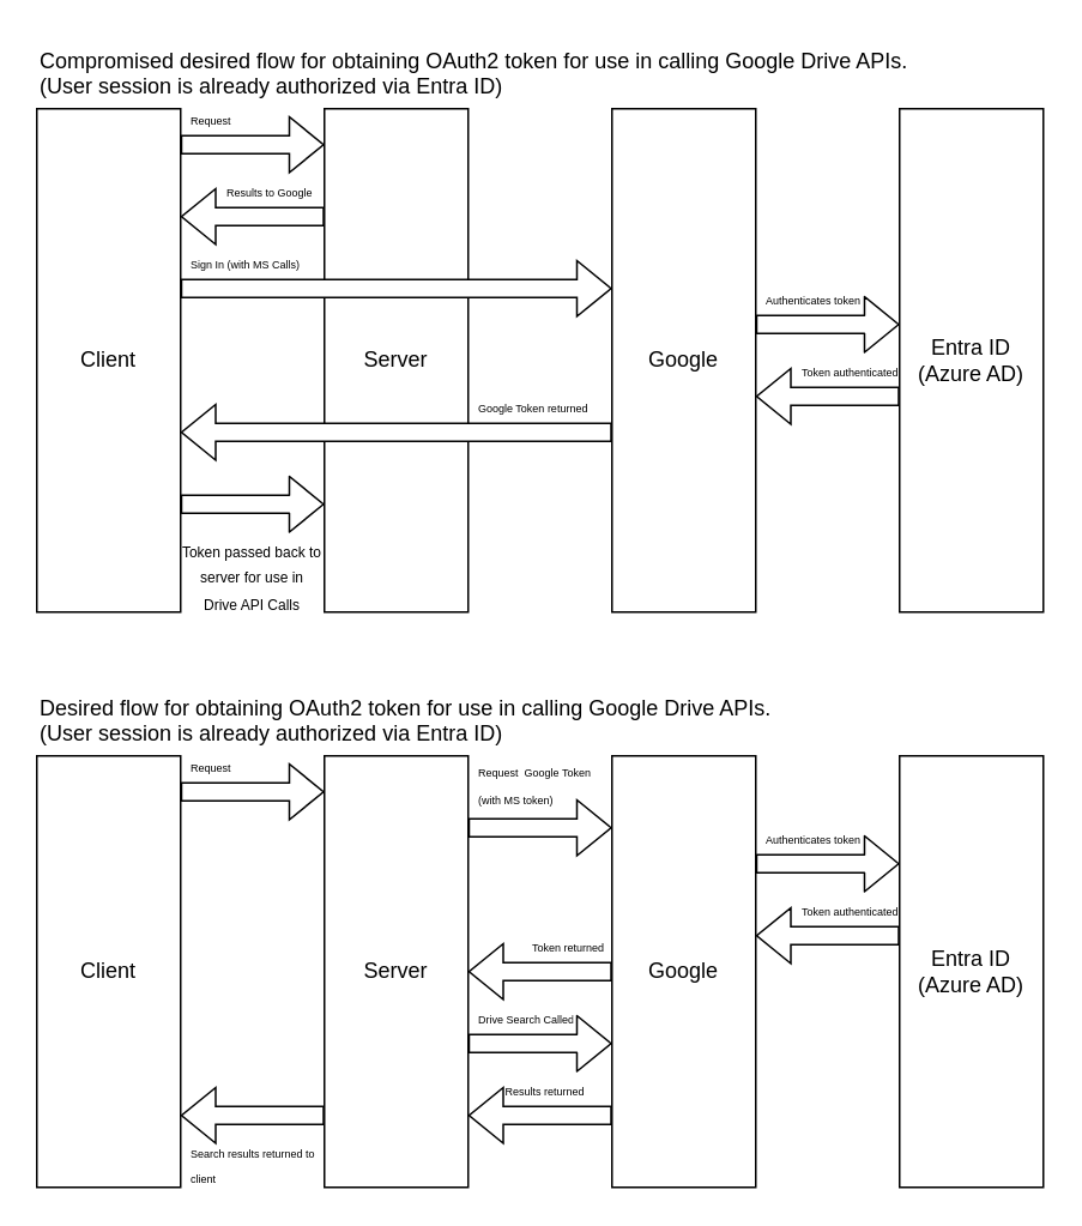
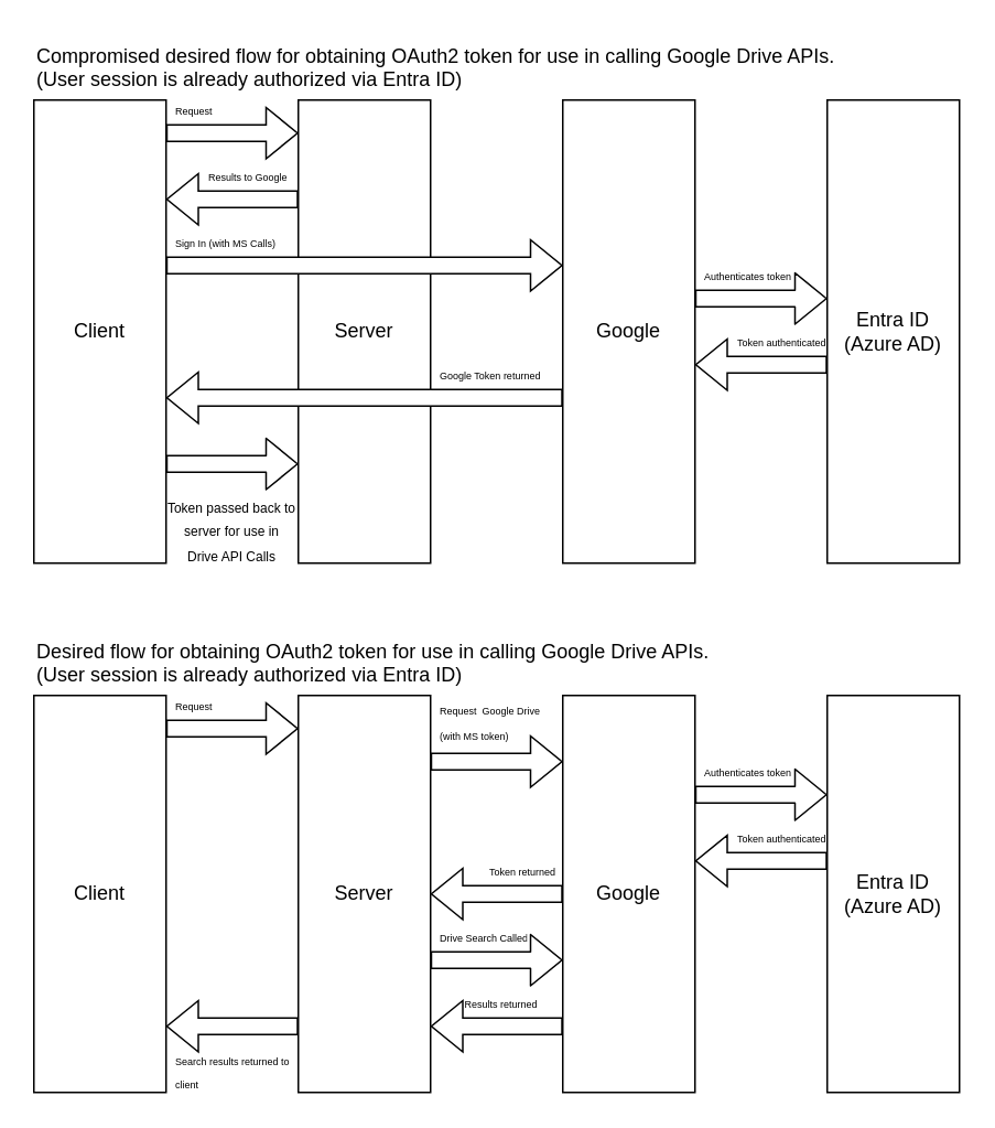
- <mxCell id="33" value="&lt;font style=&quot;font-size: 6px;&quot;&gt;Request&amp;nbsp; Google Token&lt;br&gt;(with MS token)&lt;br&gt;&lt;/font&gt;" style="text;strokeColor=none;fillColor=none;align=left;verticalAlign=middle;spacingLeft=4;spacingRight=4;overflow=hidden;points=[[0,0.5],[1,0.5]];portConstraint=eastwest;rotatable=0;whiteSpace=wrap;html=1;" vertex="1" parent="1"><mxGeometry x="260" y="410" width="80" height="50" as="geometry" /></mxCell>
+ <mxCell id="33" value="&lt;font style=&quot;font-size: 6px;&quot;&gt;Request&amp;nbsp; Google Drive&lt;br&gt;(with MS token)&lt;br&gt;&lt;/font&gt;" style="text;strokeColor=none;fillColor=none;align=left;verticalAlign=middle;spacingLeft=4;spacingRight=4;overflow=hidden;points=[[0,0.5],[1,0.5]];portConstraint=eastwest;rotatable=0;whiteSpace=wrap;html=1;" vertex="1" parent="1"><mxGeometry x="260" y="410" width="80" height="50" as="geometry" /></mxCell>
